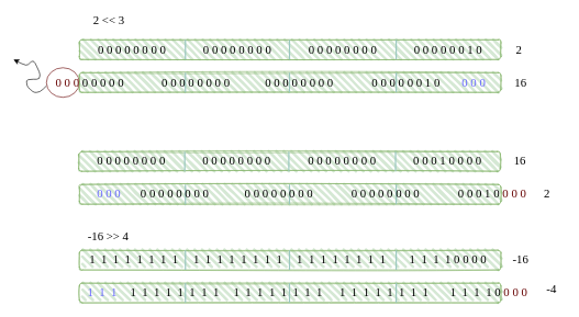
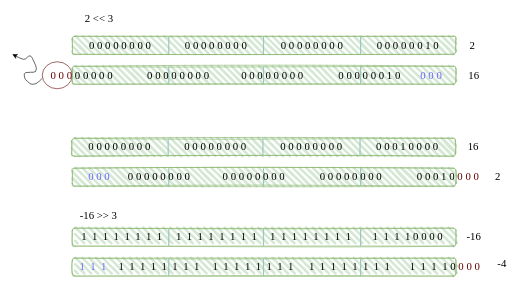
- <mxCell id="37" value="&lt;font style=&quot;font-size: 18px&quot; face=&quot;Comic Sans MS&quot;&gt;-16 &amp;gt;&amp;gt; 4&lt;/font&gt;" style="text;html=1;strokeColor=none;fillColor=none;align=center;verticalAlign=middle;whiteSpace=wrap;rounded=0;" vertex="1" parent="1"><mxGeometry x="119" y="350" width="90" height="20" as="geometry" /></mxCell>
+ <mxCell id="37" value="&lt;font style=&quot;font-size: 18px&quot; face=&quot;Comic Sans MS&quot;&gt;-16 &amp;gt;&amp;gt; 3&lt;/font&gt;" style="text;html=1;strokeColor=none;fillColor=none;align=center;verticalAlign=middle;whiteSpace=wrap;rounded=0;" vertex="1" parent="1"><mxGeometry x="119" y="350" width="90" height="20" as="geometry" /></mxCell>
